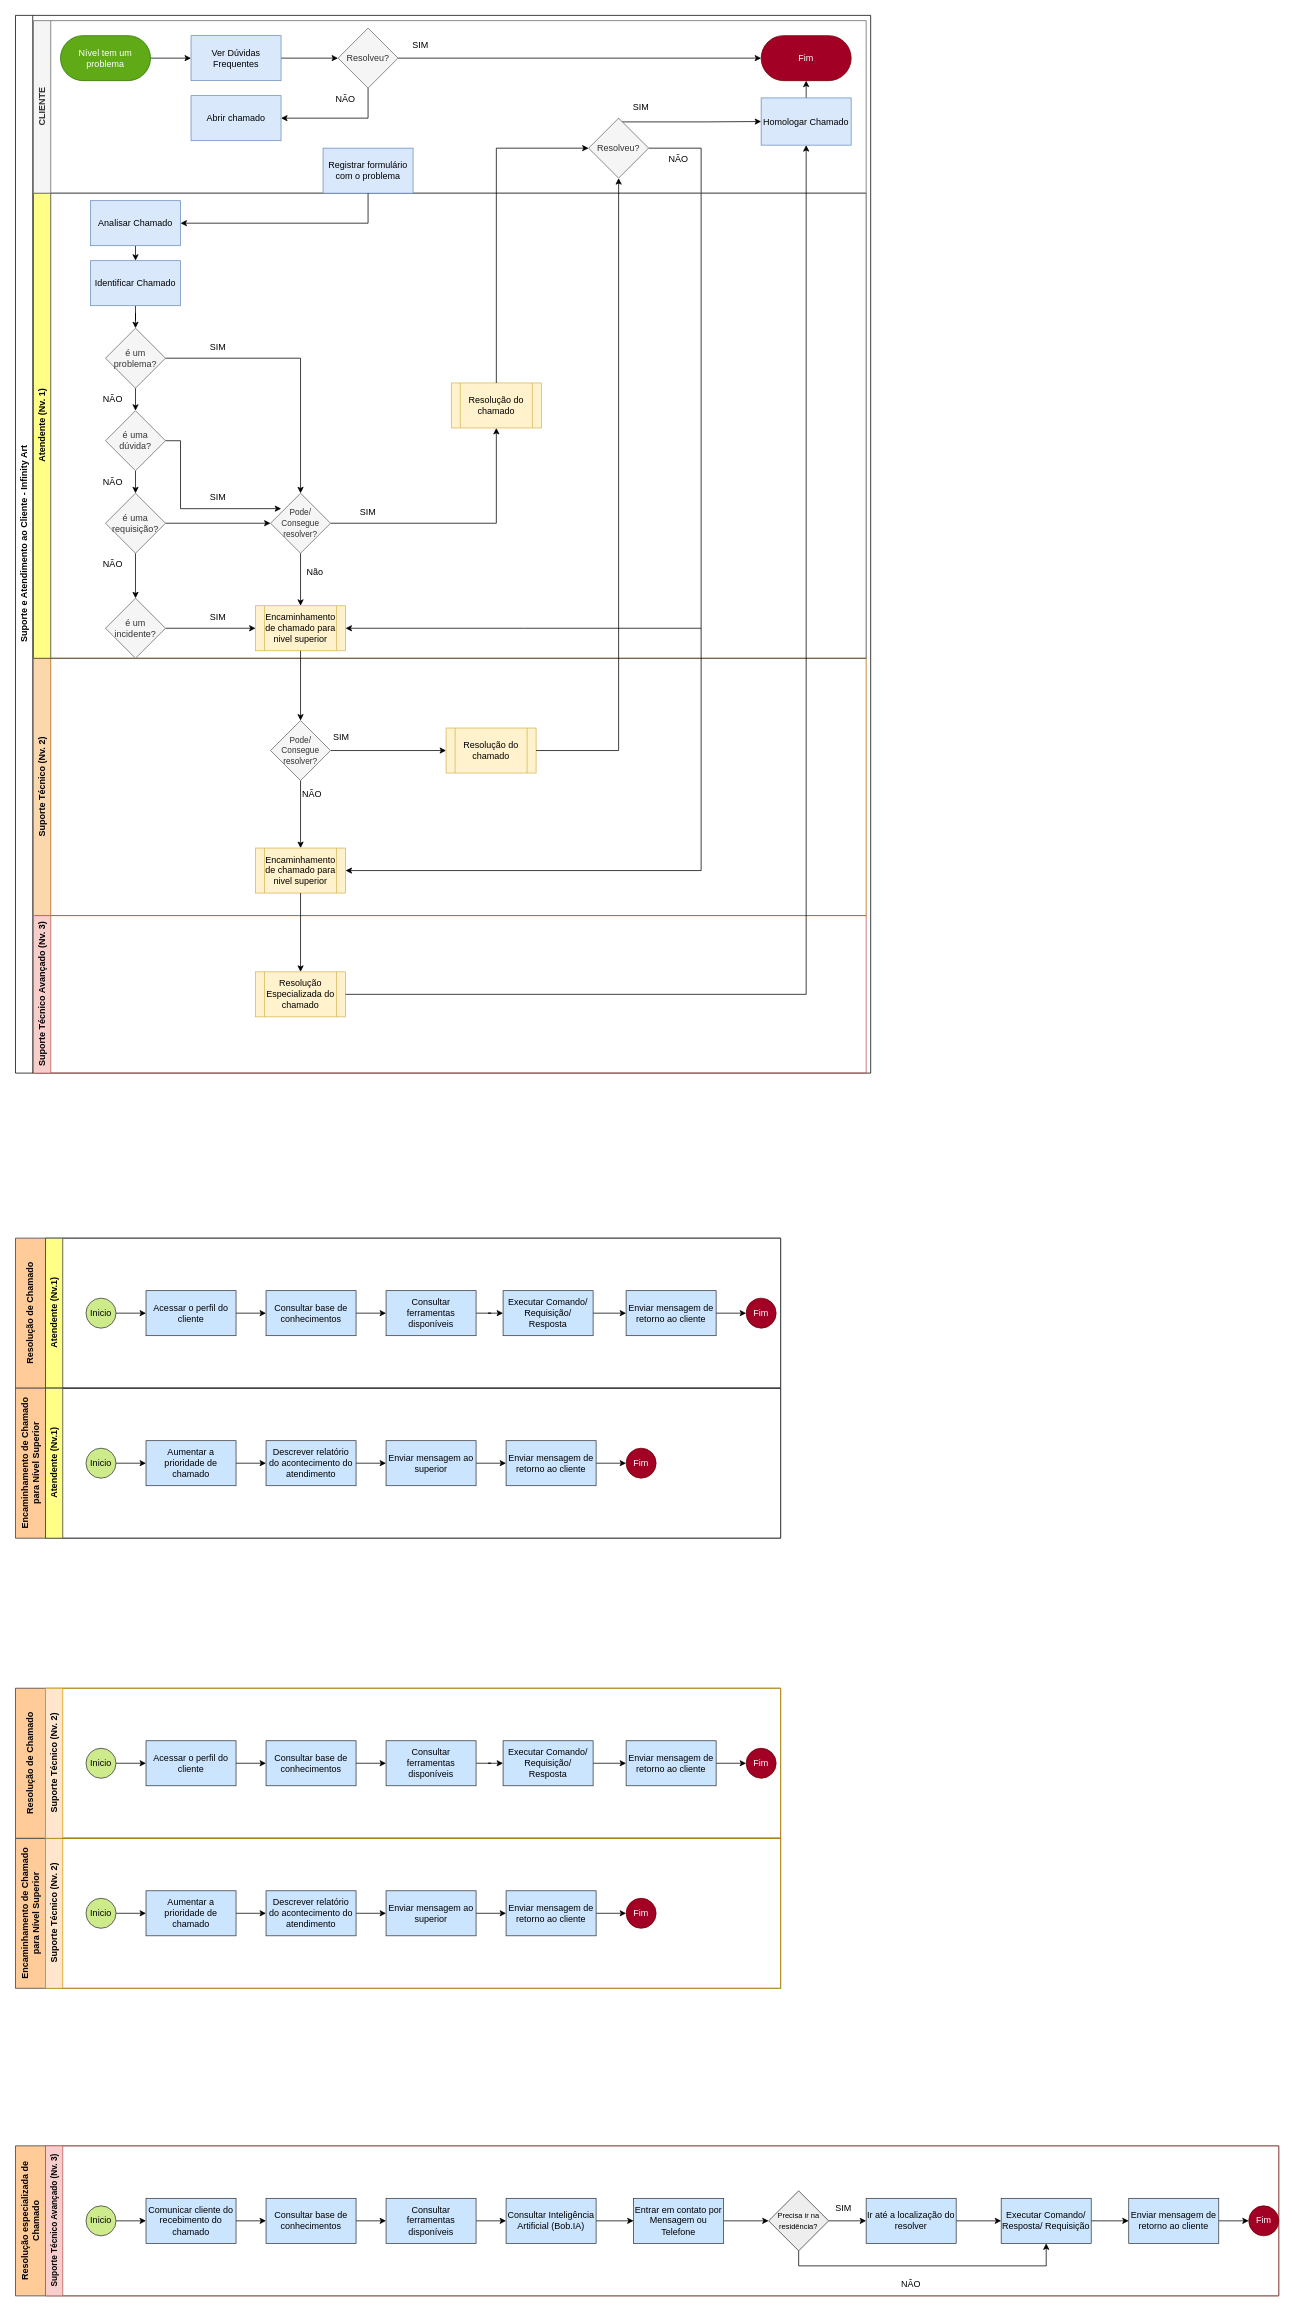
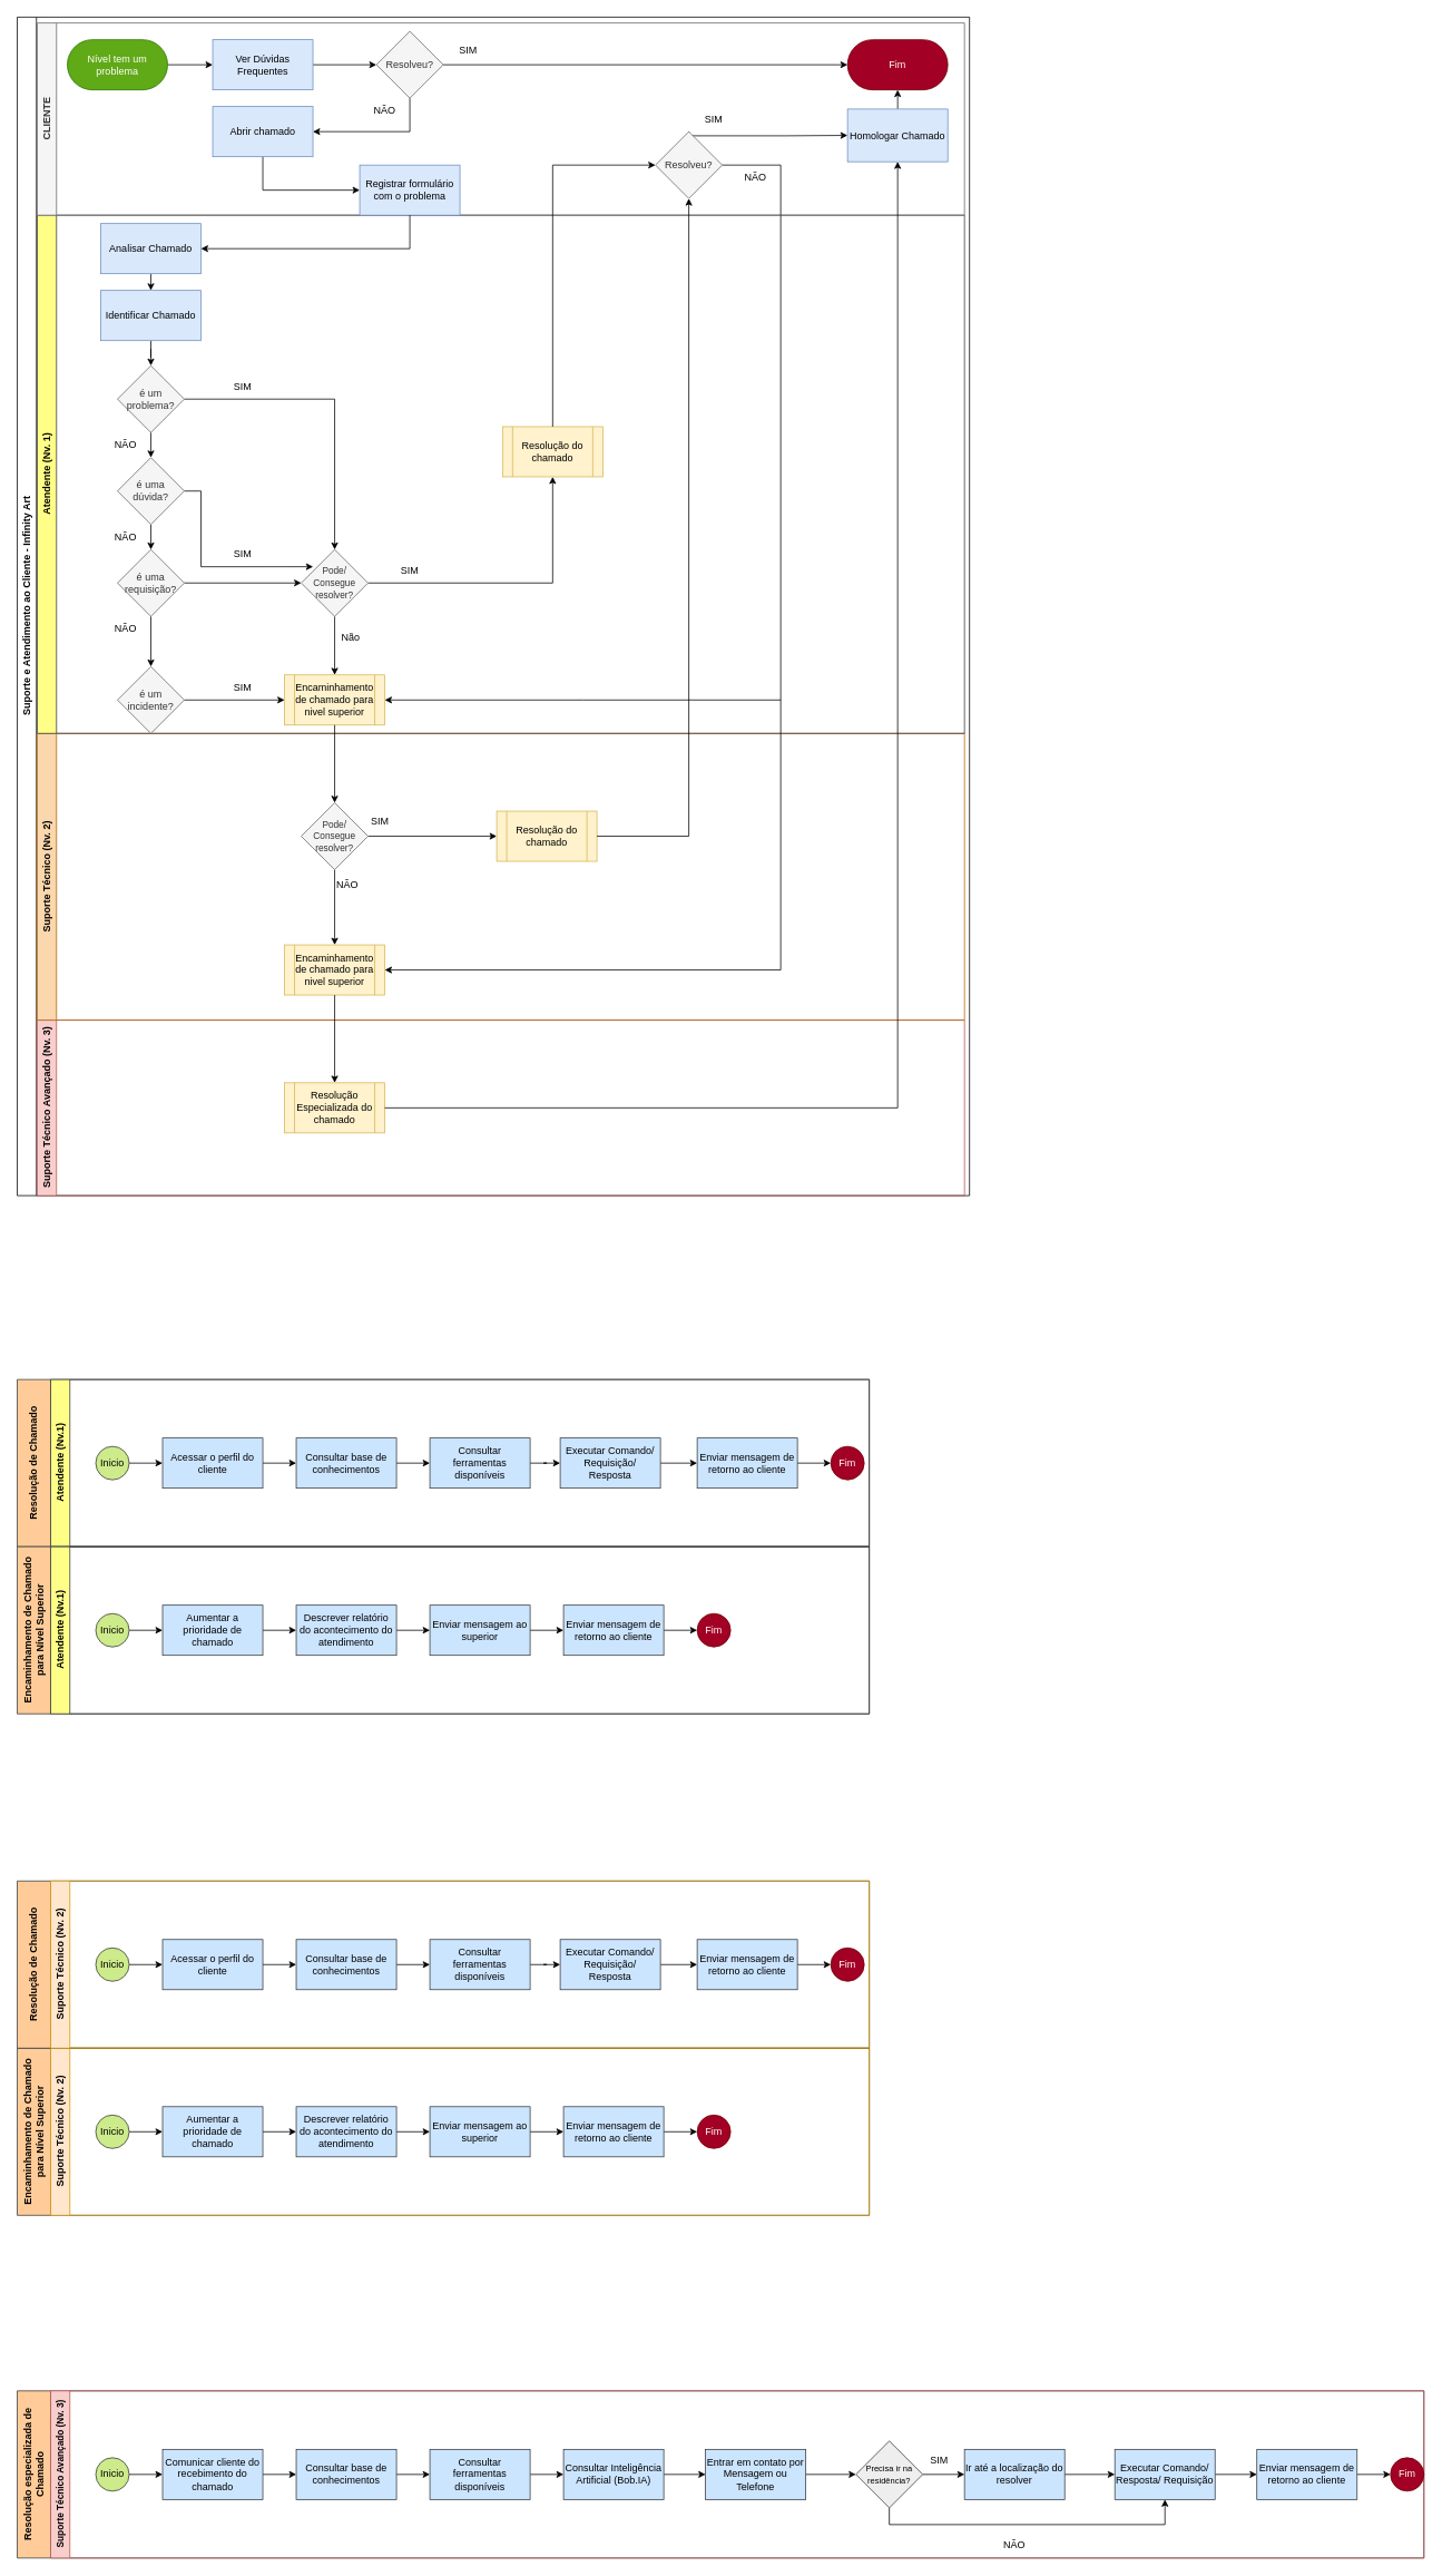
+ <mxCell id="56" style="edgeStyle=orthogonalEdgeStyle;rounded=0;orthogonalLoop=1;jettySize=auto;html=1;exitX=0.5;exitY=1;exitDx=0;exitDy=0;entryX=0;entryY=0.5;entryDx=0;entryDy=0;" edge="1" parent="46" source="57" target="59"><mxGeometry relative="1" as="geometry" /></mxCell>
